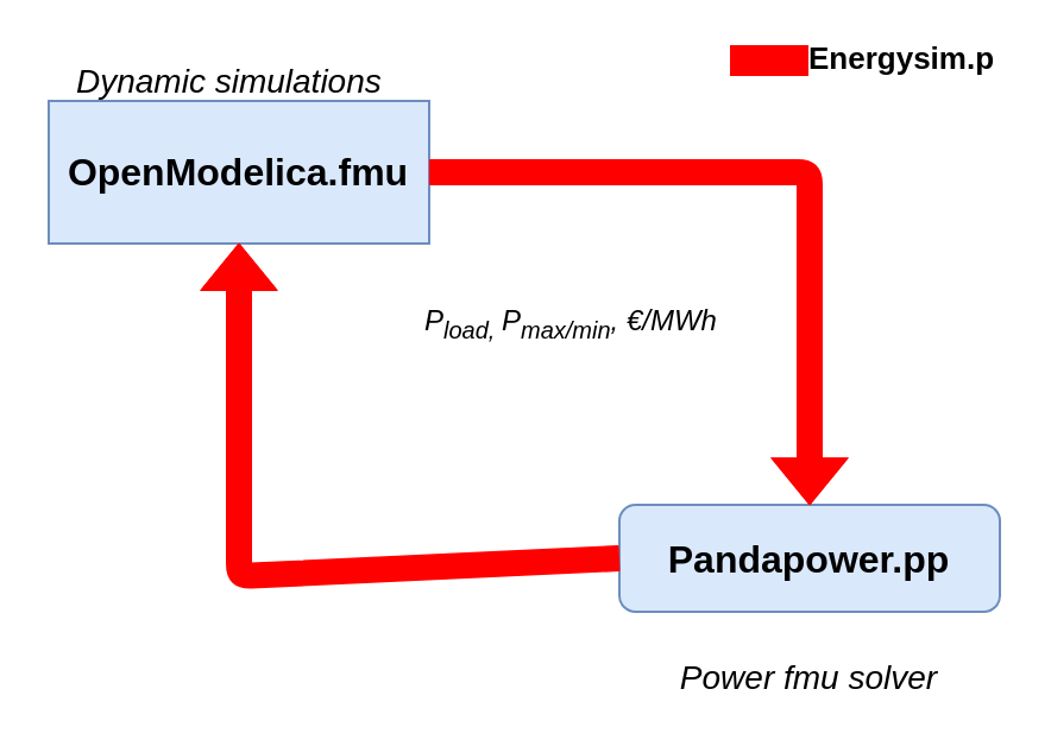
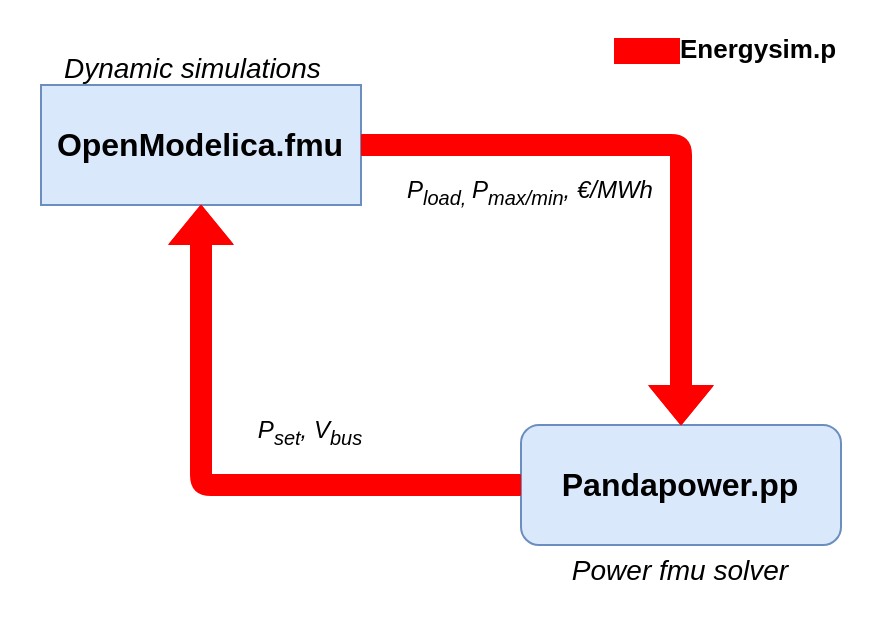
- <mxCell id="8" value="&lt;font style=&quot;font-size: 12px&quot;&gt;&lt;i&gt;&lt;font style=&quot;font-size: 12px&quot;&gt;P&lt;sub style=&quot;vertical-align: sub&quot;&gt;load, &lt;/sub&gt;P&lt;sub&gt;max/min&lt;/sub&gt;&lt;/font&gt;&lt;font style=&quot;font-size: 12px&quot;&gt;,&amp;nbsp;&lt;span lang=&quot;EN-US&quot; style=&quot;line-height: 115% ; font-family: &amp;#34;calibri&amp;#34; , sans-serif&quot;&gt;&lt;font style=&quot;font-size: 12px&quot;&gt;€/MWh&lt;/font&gt;&lt;/span&gt;&lt;/font&gt;&lt;/i&gt;&lt;/font&gt;" style="text;html=1;strokeColor=none;fillColor=none;align=center;verticalAlign=middle;whiteSpace=wrap;rounded=0;dashed=1;fontSize=20;" vertex="1" parent="1"><mxGeometry x="175" y="122" width="130" height="20" as="geometry" /></mxCell>
+ <mxCell id="8" value="&lt;font style=&quot;font-size: 12px&quot;&gt;&lt;i&gt;&lt;font style=&quot;font-size: 12px&quot;&gt;P&lt;sub style=&quot;vertical-align: sub&quot;&gt;load, &lt;/sub&gt;P&lt;sub&gt;max/min&lt;/sub&gt;&lt;/font&gt;&lt;font style=&quot;font-size: 12px&quot;&gt;,&amp;nbsp;&lt;span lang=&quot;EN-US&quot; style=&quot;line-height: 115% ; font-family: &amp;#34;calibri&amp;#34; , sans-serif&quot;&gt;&lt;font style=&quot;font-size: 12px&quot;&gt;€/MWh&lt;/font&gt;&lt;/span&gt;&lt;/font&gt;&lt;/i&gt;&lt;/font&gt;" style="text;html=1;strokeColor=none;fillColor=none;align=center;verticalAlign=middle;whiteSpace=wrap;rounded=0;dashed=1;fontSize=20;" vertex="1" parent="1"><mxGeometry x="200" y="82" width="130" height="20" as="geometry" /></mxCell>
+ <mxCell id="9" value="&lt;font style=&quot;font-size: 12px&quot;&gt;&lt;i&gt;P&lt;sub&gt;set&lt;/sub&gt;, V&lt;sub&gt;bus&lt;/sub&gt;&lt;/i&gt;&lt;/font&gt;" style="text;html=1;strokeColor=none;fillColor=none;align=center;verticalAlign=middle;whiteSpace=wrap;rounded=0;dashed=1;fontSize=20;" vertex="1" parent="1"><mxGeometry x="100" y="202" width="110" height="20" as="geometry" /></mxCell>
- <mxCell id="2" value="&lt;font style=&quot;font-size: 16px&quot;&gt;&lt;b&gt;Pandapower.pp&lt;/b&gt;&lt;/font&gt;" style="rounded=1;whiteSpace=wrap;html=1;fillColor=#dae8fc;strokeColor=#6c8ebf;" vertex="1" parent="1"><mxGeometry x="260" y="212" width="160" height="45" as="geometry" /></mxCell>
+ <mxCell id="2" value="&lt;font style=&quot;font-size: 16px&quot;&gt;&lt;b&gt;Pandapower.pp&lt;/b&gt;&lt;/font&gt;" style="rounded=1;whiteSpace=wrap;html=1;fillColor=#dae8fc;strokeColor=#6c8ebf;" vertex="1" parent="1"><mxGeometry x="260" y="212" width="160" height="60" as="geometry" /></mxCell>
